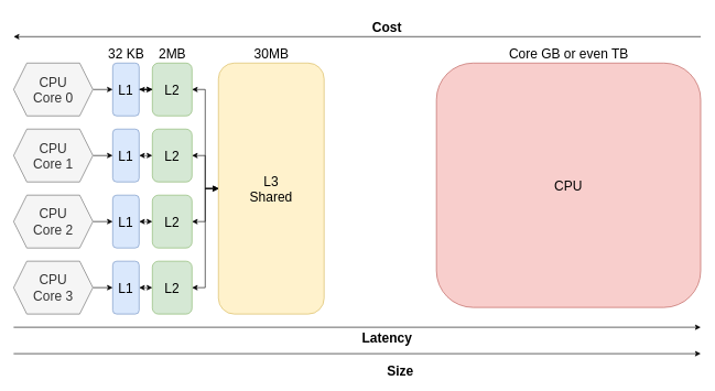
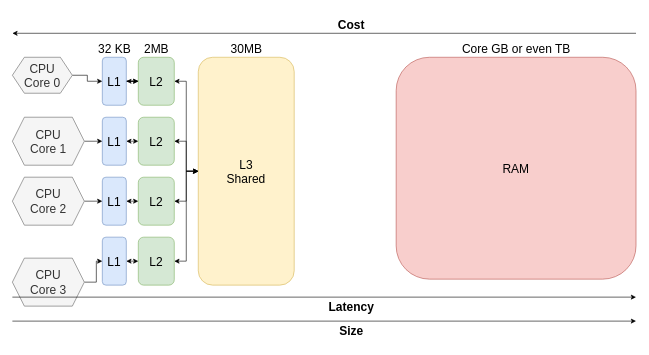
- <mxCell id="3" value="CPU&lt;br&gt;Core 0" style="shape=hexagon;perimeter=hexagonPerimeter2;whiteSpace=wrap;html=1;fixedSize=1;fillColor=#f5f5f5;fontColor=#333333;strokeColor=#666666;fontSize=20;" vertex="1" parent="1"><mxGeometry x="20" y="95" width="120" height="80" as="geometry" /></mxCell>
+ <mxCell id="3" value="CPU&lt;br&gt;Core 0" style="shape=hexagon;perimeter=hexagonPerimeter2;whiteSpace=wrap;html=1;fixedSize=1;fillColor=#f5f5f5;fontColor=#333333;strokeColor=#666666;fontSize=20;" vertex="1" parent="1"><mxGeometry x="20" y="95" width="100" height="60" as="geometry" /></mxCell>
- <mxCell id="38" value="CPU" style="rounded=1;whiteSpace=wrap;html=1;fillColor=#f8cecc;strokeColor=#b85450;fontSize=20;" vertex="1" parent="1"><mxGeometry x="660" y="95" width="400" height="370" as="geometry" /></mxCell>
+ <mxCell id="38" value="RAM" style="rounded=1;whiteSpace=wrap;html=1;fillColor=#f8cecc;strokeColor=#b85450;fontSize=20;" vertex="1" parent="1"><mxGeometry x="660" y="95" width="400" height="370" as="geometry" /></mxCell>
- <mxCell id="23" value="CPU&lt;br&gt;Core 3" style="shape=hexagon;perimeter=hexagonPerimeter2;whiteSpace=wrap;html=1;fixedSize=1;fillColor=#f5f5f5;fontColor=#333333;strokeColor=#666666;fontSize=20;" vertex="1" parent="1"><mxGeometry x="20" y="395" width="120" height="80" as="geometry" /></mxCell>
+ <mxCell id="23" value="CPU&lt;br&gt;Core 3" style="shape=hexagon;perimeter=hexagonPerimeter2;whiteSpace=wrap;html=1;fixedSize=1;fillColor=#f5f5f5;fontColor=#333333;strokeColor=#666666;fontSize=20;" vertex="1" parent="1"><mxGeometry x="20" y="430" width="120" height="80" as="geometry" /></mxCell>
- <mxCell id="31" value="Size" style="text;html=1;align=center;verticalAlign=middle;resizable=0;points=[];autosize=1;strokeColor=none;fillColor=none;fontStyle=1;fontSize=20;" vertex="1" parent="1"><mxGeometry x="575" y="540" width="60" height="40" as="geometry" /></mxCell>
+ <mxCell id="31" value="Size" style="text;html=1;align=center;verticalAlign=middle;resizable=0;points=[];autosize=1;strokeColor=none;fillColor=none;fontStyle=1;fontSize=20;" vertex="1" parent="1"><mxGeometry x="555" y="530" width="60" height="40" as="geometry" /></mxCell>
